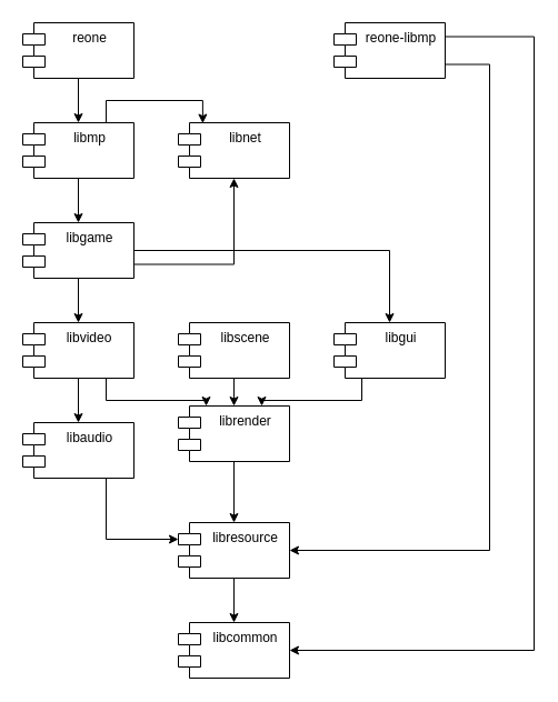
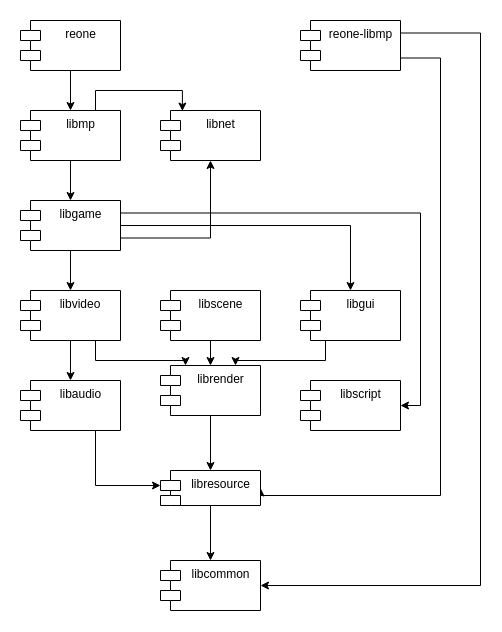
+ <mxCell id="13" style="edgeStyle=orthogonalEdgeStyle;rounded=0;orthogonalLoop=1;jettySize=auto;html=1;exitX=1;exitY=0.25;exitDx=0;exitDy=0;entryX=1;entryY=0.5;entryDx=0;entryDy=0;" edge="1" parent="1" source="14" target="27"><mxGeometry relative="1" as="geometry" /></mxCell>
+ <mxCell id="27" value="libscript" style="shape=module;align=left;spacingLeft=20;align=center;verticalAlign=top;html=1;" parent="1" vertex="1"><mxGeometry x="300" y="380" width="100" height="50" as="geometry" /></mxCell>
- <mxCell id="22" value="libresource" style="shape=module;align=left;spacingLeft=20;align=center;verticalAlign=top;html=1;" parent="1" vertex="1"><mxGeometry x="160" y="470" width="100" height="50" as="geometry" /></mxCell>
+ <mxCell id="22" value="libresource" style="shape=module;align=left;spacingLeft=20;align=center;verticalAlign=top;html=1;" parent="1" vertex="1"><mxGeometry x="160" y="470" width="100" height="35" as="geometry" /></mxCell>
